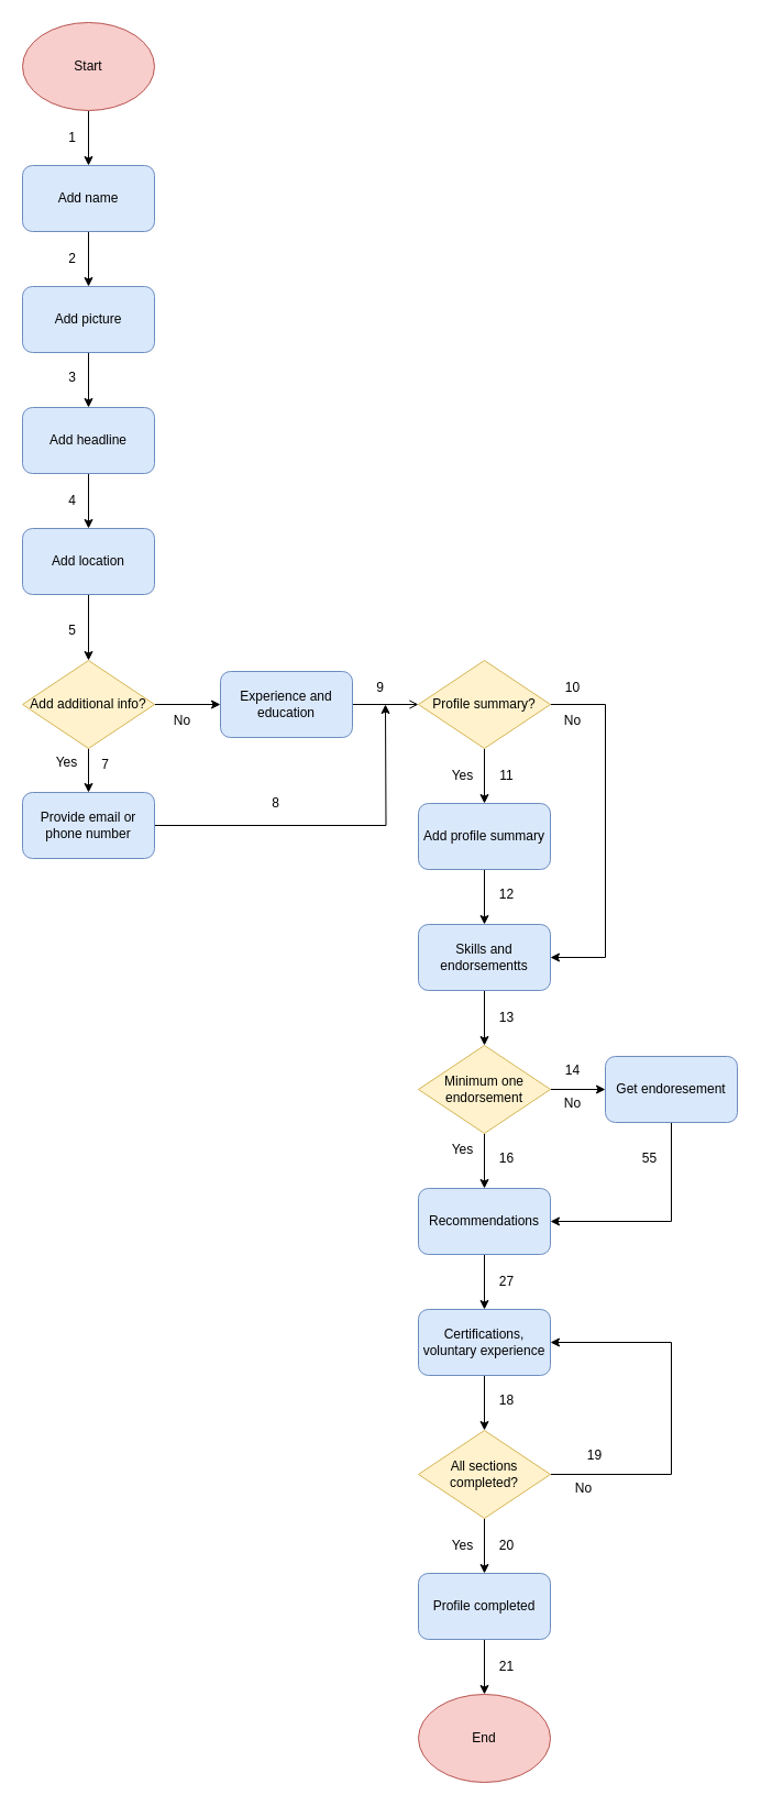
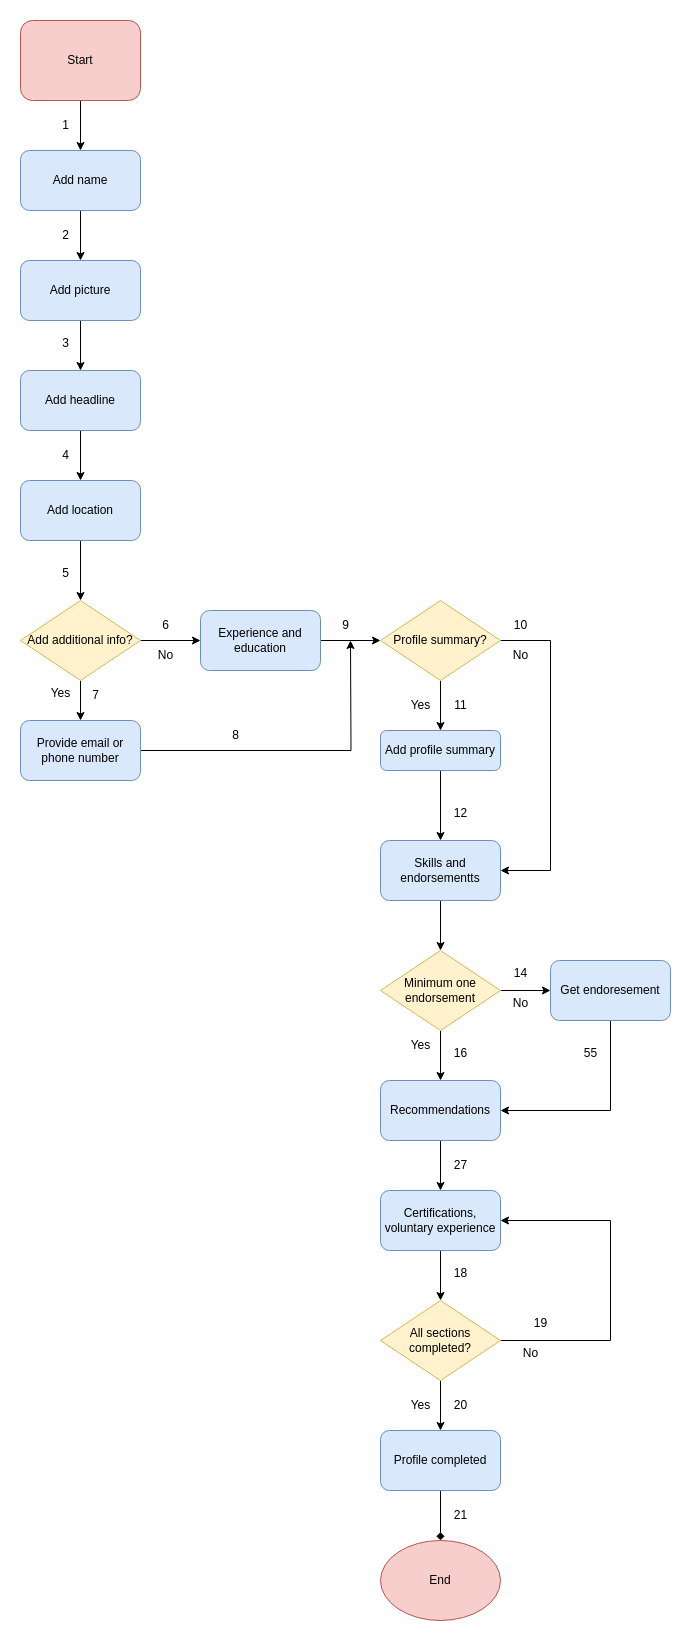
- <mxCell id="3" value="Start" style="ellipse;whiteSpace=wrap;html=1;fillColor=#f8cecc;strokeColor=#b85450;" vertex="1" parent="1"><mxGeometry x="20" y="20" width="120" height="80" as="geometry" /></mxCell>
+ <mxCell id="3" value="Start" style="whiteSpace=wrap;html=1;fillColor=#f8cecc;strokeColor=#b85450;rounded=1;" vertex="1" parent="1"><mxGeometry x="20" y="20" width="120" height="80" as="geometry" /></mxCell>
+ <mxCell id="46" value="6" style="text;html=1;align=center;verticalAlign=middle;resizable=0;points=[];autosize=1;strokeColor=none;fillColor=none;" vertex="1" parent="1"><mxGeometry x="150" y="610" width="30" height="30" as="geometry" /></mxCell>
- <mxCell id="11" value="" style="edgeStyle=orthogonalEdgeStyle;rounded=0;orthogonalLoop=1;jettySize=auto;html=1;endArrow=open;" edge="1" parent="1" source="12" target="15"><mxGeometry relative="1" as="geometry" /></mxCell>
+ <mxCell id="11" value="" style="edgeStyle=orthogonalEdgeStyle;rounded=0;orthogonalLoop=1;jettySize=auto;html=1;" edge="1" parent="1" source="12" target="15"><mxGeometry relative="1" as="geometry" /></mxCell>
- <mxCell id="49" value="8" style="text;html=1;align=center;verticalAlign=middle;resizable=0;points=[];autosize=1;strokeColor=none;fillColor=none;" vertex="1" parent="1"><mxGeometry x="235" y="715" width="30" height="30" as="geometry" /></mxCell>
+ <mxCell id="49" value="8" style="text;html=1;align=center;verticalAlign=middle;resizable=0;points=[];autosize=1;strokeColor=none;fillColor=none;" vertex="1" parent="1"><mxGeometry x="220" y="720" width="30" height="30" as="geometry" /></mxCell>
- <mxCell id="17" value="Add profile summary" style="rounded=1;whiteSpace=wrap;html=1;fillColor=#dae8fc;strokeColor=#6c8ebf;" vertex="1" parent="1"><mxGeometry x="380" y="730" width="120" height="60" as="geometry" /></mxCell>
+ <mxCell id="17" value="Add profile summary" style="rounded=1;whiteSpace=wrap;html=1;fillColor=#dae8fc;strokeColor=#6c8ebf;" vertex="1" parent="1"><mxGeometry x="380" y="730" width="120" height="40" as="geometry" /></mxCell>
- <mxCell id="53" value="13" style="text;html=1;align=center;verticalAlign=middle;resizable=0;points=[];autosize=1;strokeColor=none;fillColor=none;" vertex="1" parent="1"><mxGeometry x="440" y="910" width="40" height="30" as="geometry" /></mxCell>
- <mxCell id="32" value="" style="edgeStyle=orthogonalEdgeStyle;rounded=0;orthogonalLoop=1;jettySize=auto;html=1;" edge="1" parent="1" source="33" target="34"><mxGeometry relative="1" as="geometry" /></mxCell>
+ <mxCell id="32" value="" style="edgeStyle=orthogonalEdgeStyle;rounded=0;orthogonalLoop=1;jettySize=auto;html=1;endArrow=diamond;" edge="1" parent="1" source="33" target="34"><mxGeometry relative="1" as="geometry" /></mxCell>
